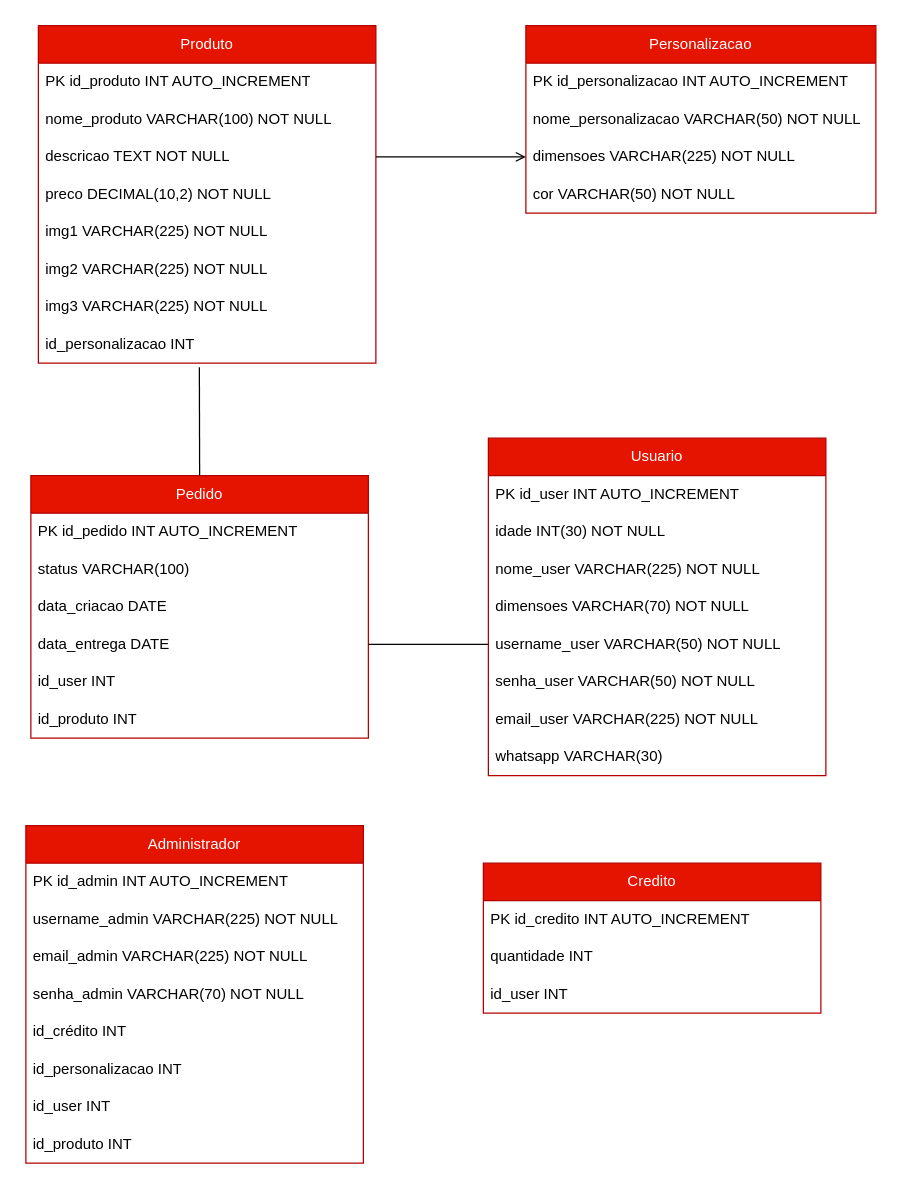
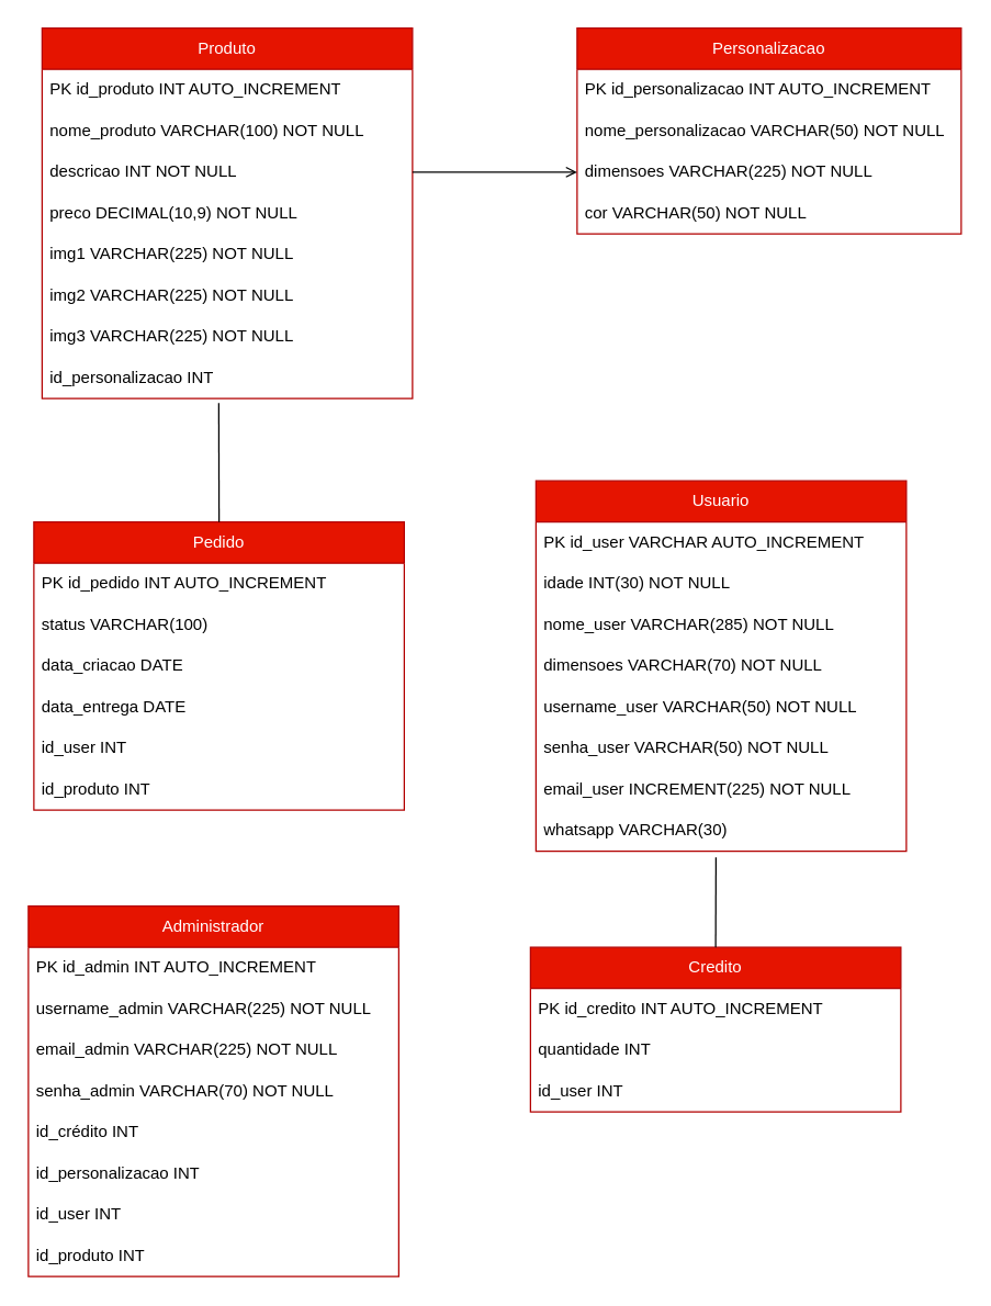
- <mxCell id="5" value="descricao TEXT NOT NULL" style="text;strokeColor=none;fillColor=none;align=left;verticalAlign=middle;spacingLeft=4;spacingRight=4;overflow=hidden;points=[[0,0.5],[1,0.5]];portConstraint=eastwest;rotatable=0;whiteSpace=wrap;html=1;" vertex="1" parent="2"><mxGeometry y="90" width="270" height="30" as="geometry" /></mxCell>
+ <mxCell id="5" value="descricao INT NOT NULL" style="text;strokeColor=none;fillColor=none;align=left;verticalAlign=middle;spacingLeft=4;spacingRight=4;overflow=hidden;points=[[0,0.5],[1,0.5]];portConstraint=eastwest;rotatable=0;whiteSpace=wrap;html=1;" vertex="1" parent="2"><mxGeometry y="90" width="270" height="30" as="geometry" /></mxCell>
- <mxCell id="6" value="preco DECIMAL(10,2) NOT NULL" style="text;strokeColor=none;fillColor=none;align=left;verticalAlign=middle;spacingLeft=4;spacingRight=4;overflow=hidden;points=[[0,0.5],[1,0.5]];portConstraint=eastwest;rotatable=0;whiteSpace=wrap;html=1;" vertex="1" parent="2"><mxGeometry y="120" width="270" height="30" as="geometry" /></mxCell>
+ <mxCell id="6" value="preco DECIMAL(10,9) NOT NULL" style="text;strokeColor=none;fillColor=none;align=left;verticalAlign=middle;spacingLeft=4;spacingRight=4;overflow=hidden;points=[[0,0.5],[1,0.5]];portConstraint=eastwest;rotatable=0;whiteSpace=wrap;html=1;" vertex="1" parent="2"><mxGeometry y="120" width="270" height="30" as="geometry" /></mxCell>
- <mxCell id="24" value="PK id_user INT AUTO_INCREMENT" style="text;strokeColor=none;fillColor=none;align=left;verticalAlign=middle;spacingLeft=4;spacingRight=4;overflow=hidden;points=[[0,0.5],[1,0.5]];portConstraint=eastwest;rotatable=0;whiteSpace=wrap;html=1;" vertex="1" parent="23"><mxGeometry y="30" width="270" height="30" as="geometry" /></mxCell>
+ <mxCell id="24" value="PK id_user VARCHAR AUTO_INCREMENT" style="text;strokeColor=none;fillColor=none;align=left;verticalAlign=middle;spacingLeft=4;spacingRight=4;overflow=hidden;points=[[0,0.5],[1,0.5]];portConstraint=eastwest;rotatable=0;whiteSpace=wrap;html=1;" vertex="1" parent="23"><mxGeometry y="30" width="270" height="30" as="geometry" /></mxCell>
- <mxCell id="26" value="nome_user VARCHAR(225) NOT NULL" style="text;strokeColor=none;fillColor=none;align=left;verticalAlign=middle;spacingLeft=4;spacingRight=4;overflow=hidden;points=[[0,0.5],[1,0.5]];portConstraint=eastwest;rotatable=0;whiteSpace=wrap;html=1;" vertex="1" parent="23"><mxGeometry y="90" width="270" height="30" as="geometry" /></mxCell>
+ <mxCell id="26" value="nome_user VARCHAR(285) NOT NULL" style="text;strokeColor=none;fillColor=none;align=left;verticalAlign=middle;spacingLeft=4;spacingRight=4;overflow=hidden;points=[[0,0.5],[1,0.5]];portConstraint=eastwest;rotatable=0;whiteSpace=wrap;html=1;" vertex="1" parent="23"><mxGeometry y="90" width="270" height="30" as="geometry" /></mxCell>
- <mxCell id="47" value="" style="endArrow=none;html=1;rounded=0;entryX=1;entryY=0.5;entryDx=0;entryDy=0;exitX=0;exitY=0.5;exitDx=0;exitDy=0;" edge="1" parent="1" source="28" target="20"><mxGeometry width="50" height="50" relative="1" as="geometry"><mxPoint x="370" y="580" as="sourcePoint" /><mxPoint x="420" y="530" as="targetPoint" /></mxGeometry></mxCell>
- <mxCell id="30" value="email_user VARCHAR(225) NOT NULL" style="text;strokeColor=none;fillColor=none;align=left;verticalAlign=middle;spacingLeft=4;spacingRight=4;overflow=hidden;points=[[0,0.5],[1,0.5]];portConstraint=eastwest;rotatable=0;whiteSpace=wrap;html=1;" vertex="1" parent="23"><mxGeometry y="210" width="270" height="30" as="geometry" /></mxCell>
+ <mxCell id="30" value="email_user INCREMENT(225) NOT NULL" style="text;strokeColor=none;fillColor=none;align=left;verticalAlign=middle;spacingLeft=4;spacingRight=4;overflow=hidden;points=[[0,0.5],[1,0.5]];portConstraint=eastwest;rotatable=0;whiteSpace=wrap;html=1;" vertex="1" parent="23"><mxGeometry y="210" width="270" height="30" as="geometry" /></mxCell>
+ <mxCell id="48" value="" style="endArrow=none;html=1;rounded=0;entryX=0.486;entryY=1.15;entryDx=0;entryDy=0;entryPerimeter=0;exitX=0.5;exitY=0;exitDx=0;exitDy=0;" edge="1" parent="1" source="32" target="31"><mxGeometry width="50" height="50" relative="1" as="geometry"><mxPoint x="370" y="580" as="sourcePoint" /><mxPoint x="420" y="530" as="targetPoint" /></mxGeometry></mxCell>
